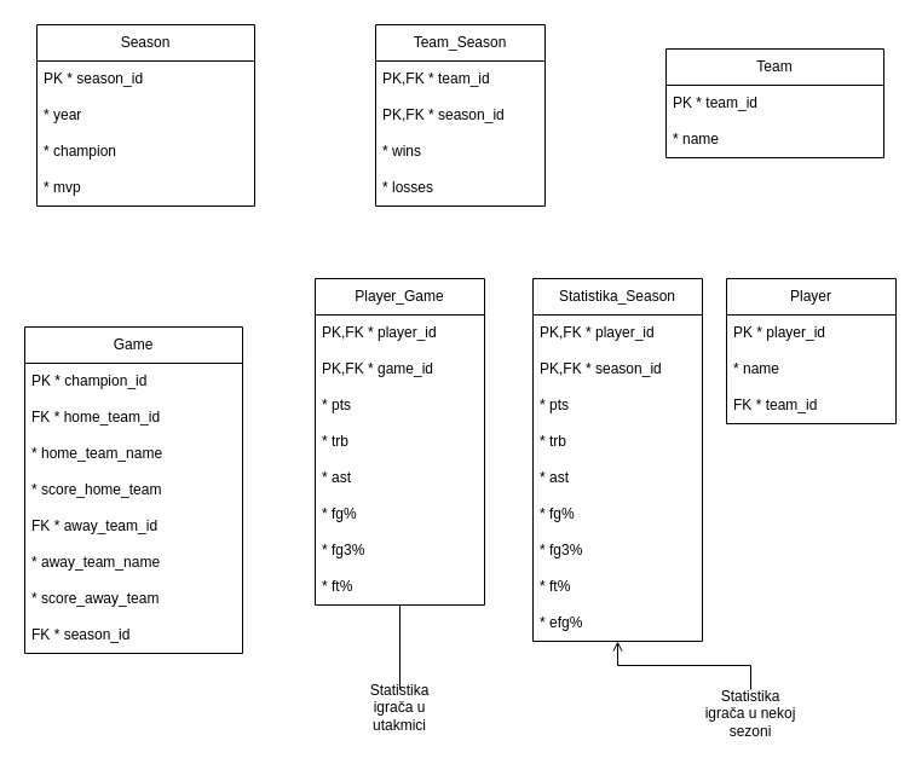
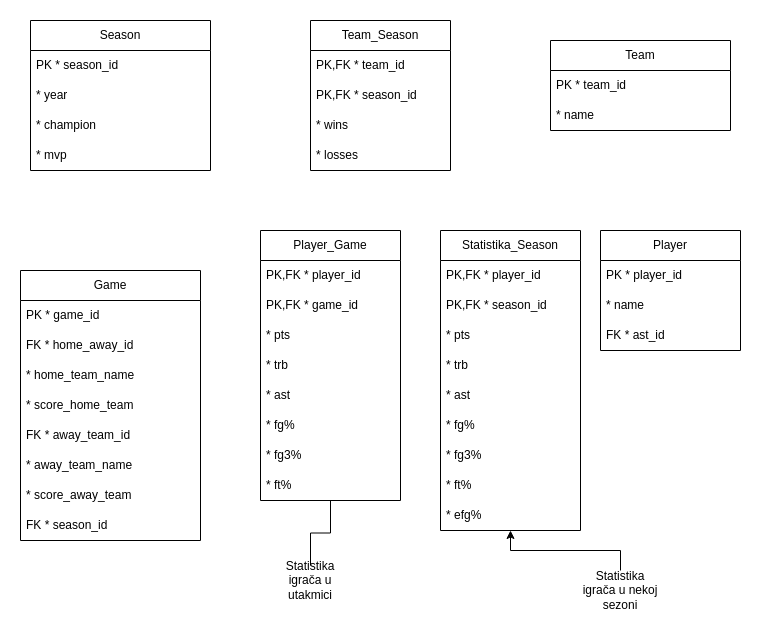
- <mxCell id="15" value="PK * champion_id" style="text;strokeColor=none;fillColor=none;align=left;verticalAlign=middle;spacingLeft=4;spacingRight=4;overflow=hidden;points=[[0,0.5],[1,0.5]];portConstraint=eastwest;rotatable=0;whiteSpace=wrap;html=1;" parent="14" vertex="1"><mxGeometry y="30" width="180" height="30" as="geometry" /></mxCell>
+ <mxCell id="15" value="PK * game_id" style="text;strokeColor=none;fillColor=none;align=left;verticalAlign=middle;spacingLeft=4;spacingRight=4;overflow=hidden;points=[[0,0.5],[1,0.5]];portConstraint=eastwest;rotatable=0;whiteSpace=wrap;html=1;" parent="14" vertex="1"><mxGeometry y="30" width="180" height="30" as="geometry" /></mxCell>
- <mxCell id="13" value="FK * team_id" style="text;strokeColor=none;fillColor=none;align=left;verticalAlign=middle;spacingLeft=4;spacingRight=4;overflow=hidden;points=[[0,0.5],[1,0.5]];portConstraint=eastwest;rotatable=0;whiteSpace=wrap;html=1;" parent="10" vertex="1"><mxGeometry y="90" width="140" height="30" as="geometry" /></mxCell>
+ <mxCell id="13" value="FK * ast_id" style="text;strokeColor=none;fillColor=none;align=left;verticalAlign=middle;spacingLeft=4;spacingRight=4;overflow=hidden;points=[[0,0.5],[1,0.5]];portConstraint=eastwest;rotatable=0;whiteSpace=wrap;html=1;" parent="10" vertex="1"><mxGeometry y="90" width="140" height="30" as="geometry" /></mxCell>
- <mxCell id="16" value="FK * home_team_id" style="text;strokeColor=none;fillColor=none;align=left;verticalAlign=middle;spacingLeft=4;spacingRight=4;overflow=hidden;points=[[0,0.5],[1,0.5]];portConstraint=eastwest;rotatable=0;whiteSpace=wrap;html=1;" parent="14" vertex="1"><mxGeometry y="60" width="180" height="30" as="geometry" /></mxCell>
+ <mxCell id="16" value="FK * home_away_id" style="text;strokeColor=none;fillColor=none;align=left;verticalAlign=middle;spacingLeft=4;spacingRight=4;overflow=hidden;points=[[0,0.5],[1,0.5]];portConstraint=eastwest;rotatable=0;whiteSpace=wrap;html=1;" parent="14" vertex="1"><mxGeometry y="60" width="180" height="30" as="geometry" /></mxCell>
- <mxCell id="47" style="edgeStyle=orthogonalEdgeStyle;rounded=0;orthogonalLoop=1;jettySize=auto;html=1;endArrow=open;" parent="1" source="48" target="28" edge="1"><mxGeometry relative="1" as="geometry" /></mxCell>
+ <mxCell id="47" style="edgeStyle=orthogonalEdgeStyle;rounded=0;orthogonalLoop=1;jettySize=auto;html=1;" parent="1" source="48" target="28" edge="1"><mxGeometry relative="1" as="geometry" /></mxCell>
- <mxCell id="50" value="Statistika igrača u utakmici" style="text;html=1;align=center;verticalAlign=middle;whiteSpace=wrap;rounded=0;" parent="1" vertex="1"><mxGeometry x="300" y="570" width="60" height="30" as="geometry" /></mxCell>
+ <mxCell id="50" value="Statistika igrača u utakmici" style="text;html=1;align=center;verticalAlign=middle;whiteSpace=wrap;rounded=0;" parent="1" vertex="1"><mxGeometry x="280" y="565" width="60" height="30" as="geometry" /></mxCell>
